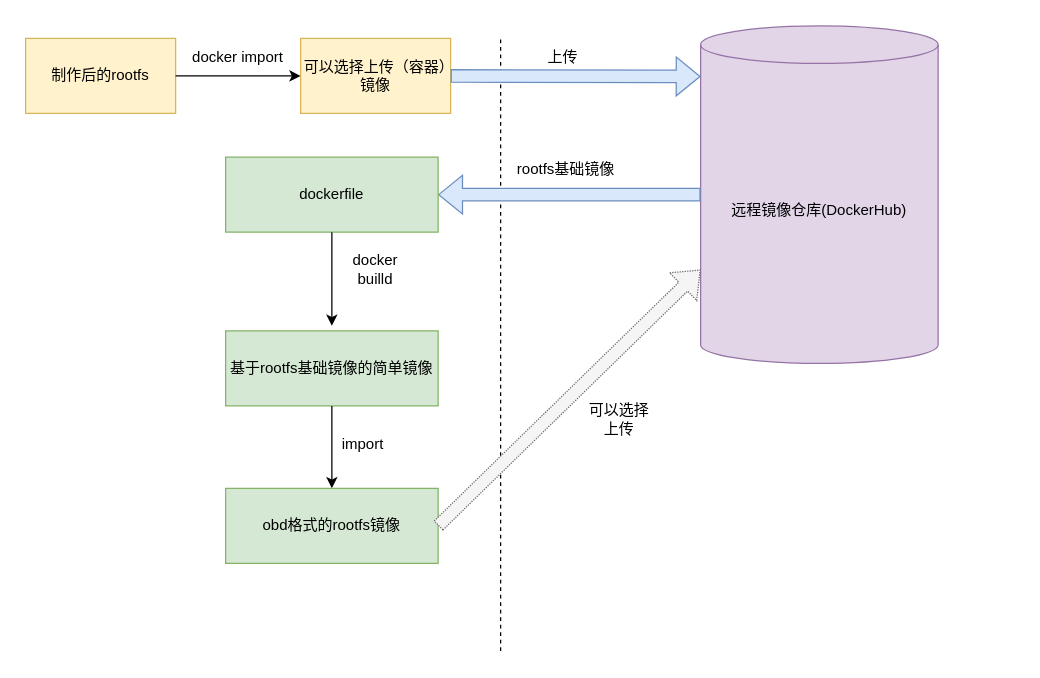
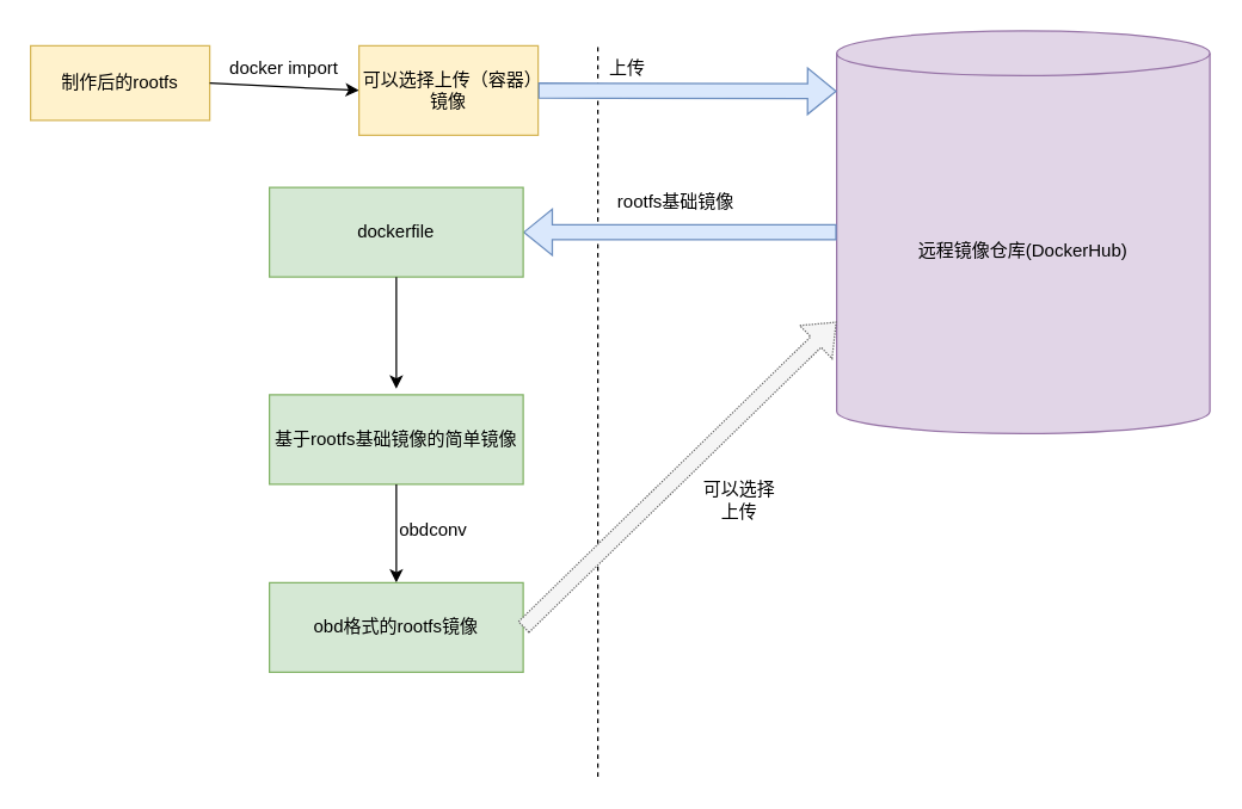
- <mxCell id="9" value="上传" style="text;html=1;strokeColor=none;fillColor=none;align=center;verticalAlign=middle;whiteSpace=wrap;rounded=0;" vertex="1" parent="1"><mxGeometry x="420" y="30" width="60" height="30" as="geometry" /></mxCell>
+ <mxCell id="9" value="上传" style="text;html=1;strokeColor=none;fillColor=none;align=center;verticalAlign=middle;whiteSpace=wrap;rounded=0;" vertex="1" parent="1"><mxGeometry x="390" y="30" width="60" height="30" as="geometry" /></mxCell>
- <mxCell id="3" value="制作后的rootfs" style="rounded=0;whiteSpace=wrap;html=1;fillColor=#fff2cc;strokeColor=#d6b656;" vertex="1" parent="1"><mxGeometry x="20" y="30" width="120" height="60" as="geometry" /></mxCell>
+ <mxCell id="3" value="制作后的rootfs" style="rounded=0;whiteSpace=wrap;html=1;fillColor=#fff2cc;strokeColor=#d6b656;" vertex="1" parent="1"><mxGeometry x="20" y="30" width="120" height="50" as="geometry" /></mxCell>
- <mxCell id="4" value="远程镜像仓库(DockerHub)" style="shape=cylinder3;whiteSpace=wrap;html=1;boundedLbl=1;backgroundOutline=1;size=15;fillColor=#e1d5e7;strokeColor=#9673a6;" vertex="1" parent="1"><mxGeometry x="560" y="20" width="190" height="270" as="geometry" /></mxCell>
+ <mxCell id="4" value="远程镜像仓库(DockerHub)" style="shape=cylinder3;whiteSpace=wrap;html=1;boundedLbl=1;backgroundOutline=1;size=15;fillColor=#e1d5e7;strokeColor=#9673a6;" vertex="1" parent="1"><mxGeometry x="560" y="20" width="250" height="270" as="geometry" /></mxCell>
- <mxCell id="14" value="docker builld" style="text;html=1;strokeColor=none;fillColor=none;align=center;verticalAlign=middle;whiteSpace=wrap;rounded=0;" vertex="1" parent="1"><mxGeometry x="270" y="200" width="60" height="30" as="geometry" /></mxCell>
- <mxCell id="17" value="import" style="text;html=1;strokeColor=none;fillColor=none;align=center;verticalAlign=middle;whiteSpace=wrap;rounded=0;" vertex="1" parent="1"><mxGeometry x="260" y="340" width="60" height="30" as="geometry" /></mxCell>
+ <mxCell id="17" value="obdconv" style="text;html=1;strokeColor=none;fillColor=none;align=center;verticalAlign=middle;whiteSpace=wrap;rounded=0;" vertex="1" parent="1"><mxGeometry x="260" y="340" width="60" height="30" as="geometry" /></mxCell>
